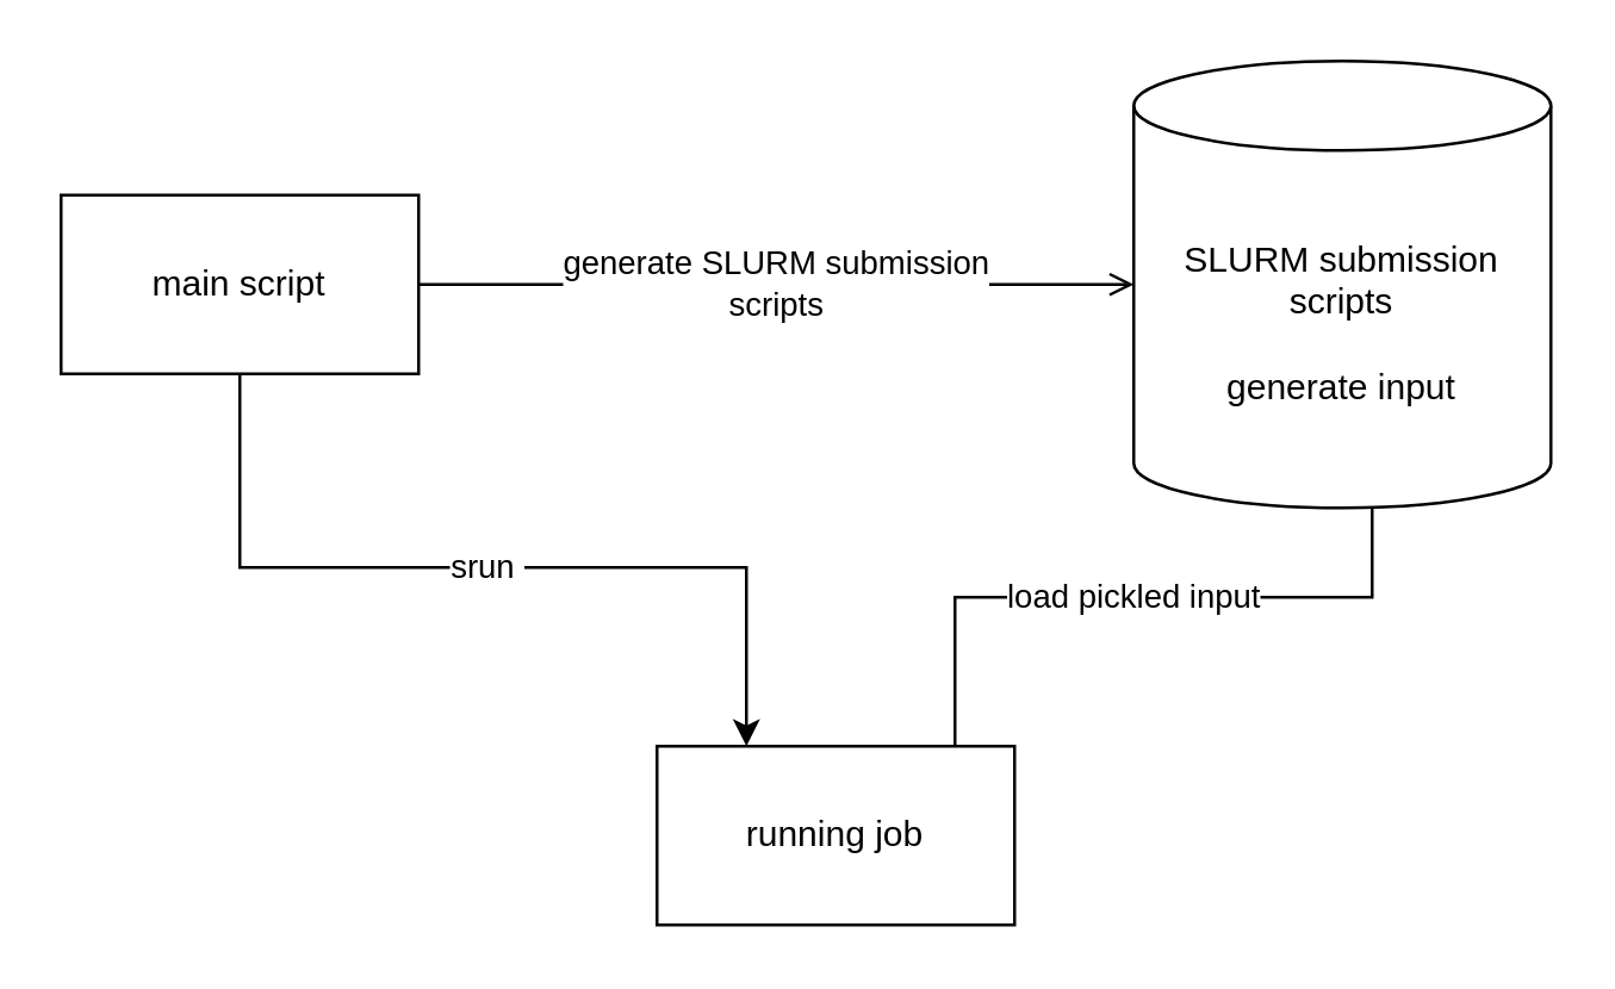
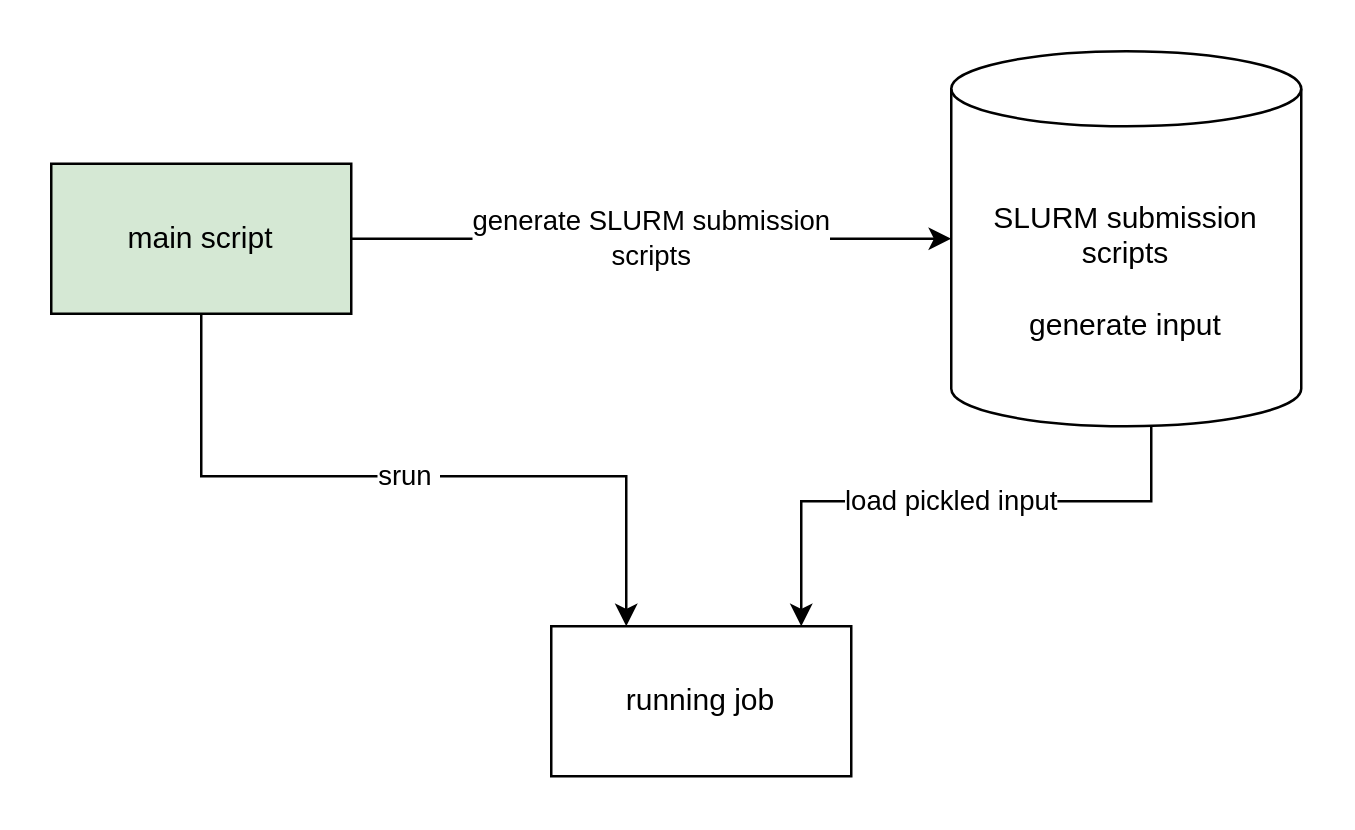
- <mxCell id="4" value="main script" style="rounded=0;whiteSpace=wrap;html=1;" vertex="1" parent="1"><mxGeometry x="20" y="65" width="120" height="60" as="geometry" /></mxCell>
+ <mxCell id="4" value="main script" style="rounded=0;whiteSpace=wrap;html=1;fillColor=#d5e8d4;" vertex="1" parent="1"><mxGeometry x="20" y="65" width="120" height="60" as="geometry" /></mxCell>
- <mxCell id="2" value="generate SLURM submission&lt;br&gt;scripts" style="edgeStyle=orthogonalEdgeStyle;rounded=0;orthogonalLoop=1;jettySize=auto;html=1;endArrow=open;" edge="1" parent="1" source="4" target="6"><mxGeometry relative="1" as="geometry" /></mxCell>
+ <mxCell id="2" value="generate SLURM submission&lt;br&gt;scripts" style="edgeStyle=orthogonalEdgeStyle;rounded=0;orthogonalLoop=1;jettySize=auto;html=1;" edge="1" parent="1" source="4" target="6"><mxGeometry relative="1" as="geometry" /></mxCell>
- <mxCell id="5" value="load pickled input" style="edgeStyle=orthogonalEdgeStyle;rounded=0;orthogonalLoop=1;jettySize=auto;html=1;endArrow=none;" edge="1" parent="1" source="6" target="7"><mxGeometry relative="1" as="geometry"><Array as="points"><mxPoint x="460" y="200" /><mxPoint x="320" y="200" /></Array></mxGeometry></mxCell>
+ <mxCell id="5" value="load pickled input" style="edgeStyle=orthogonalEdgeStyle;rounded=0;orthogonalLoop=1;jettySize=auto;html=1;" edge="1" parent="1" source="6" target="7"><mxGeometry relative="1" as="geometry"><Array as="points"><mxPoint x="460" y="200" /><mxPoint x="320" y="200" /></Array></mxGeometry></mxCell>
